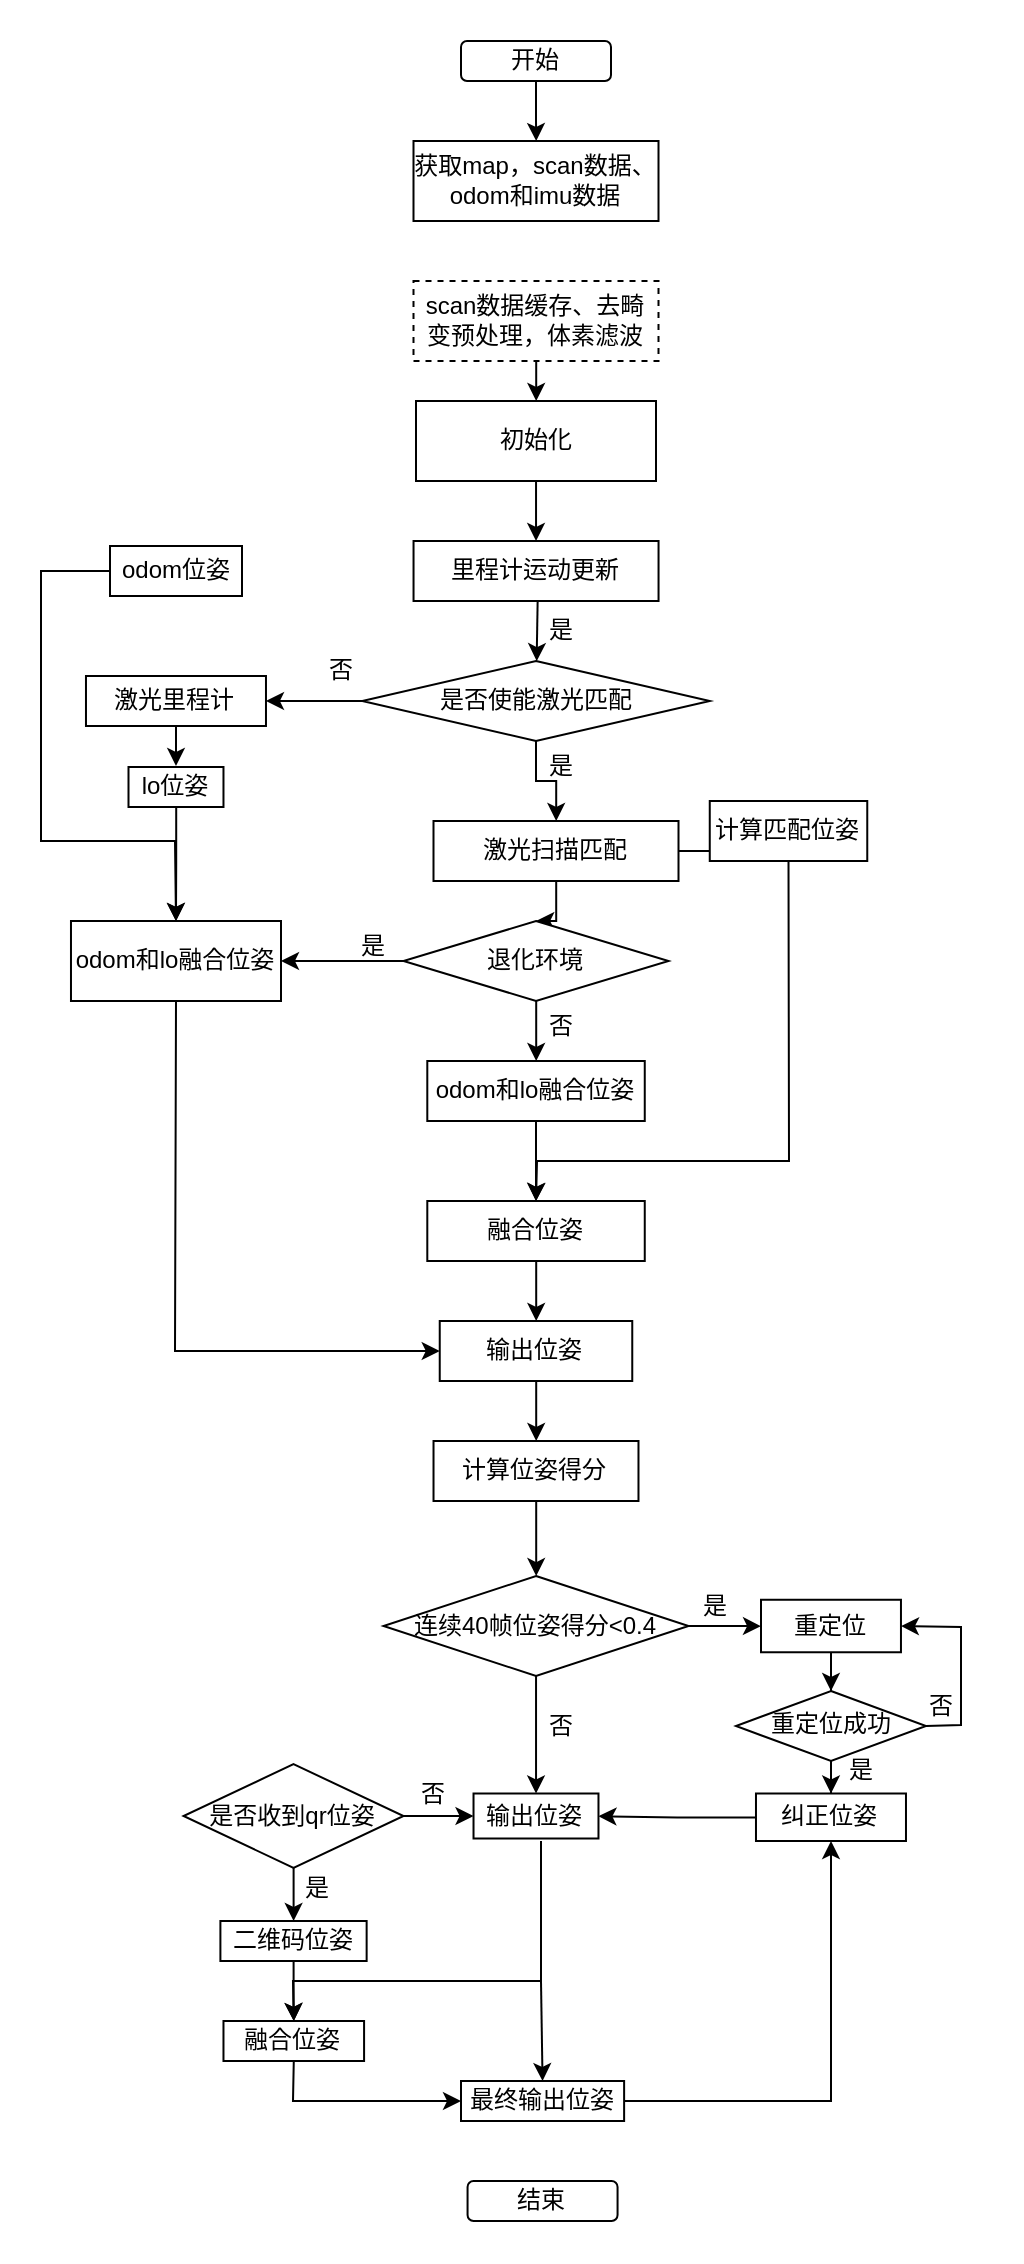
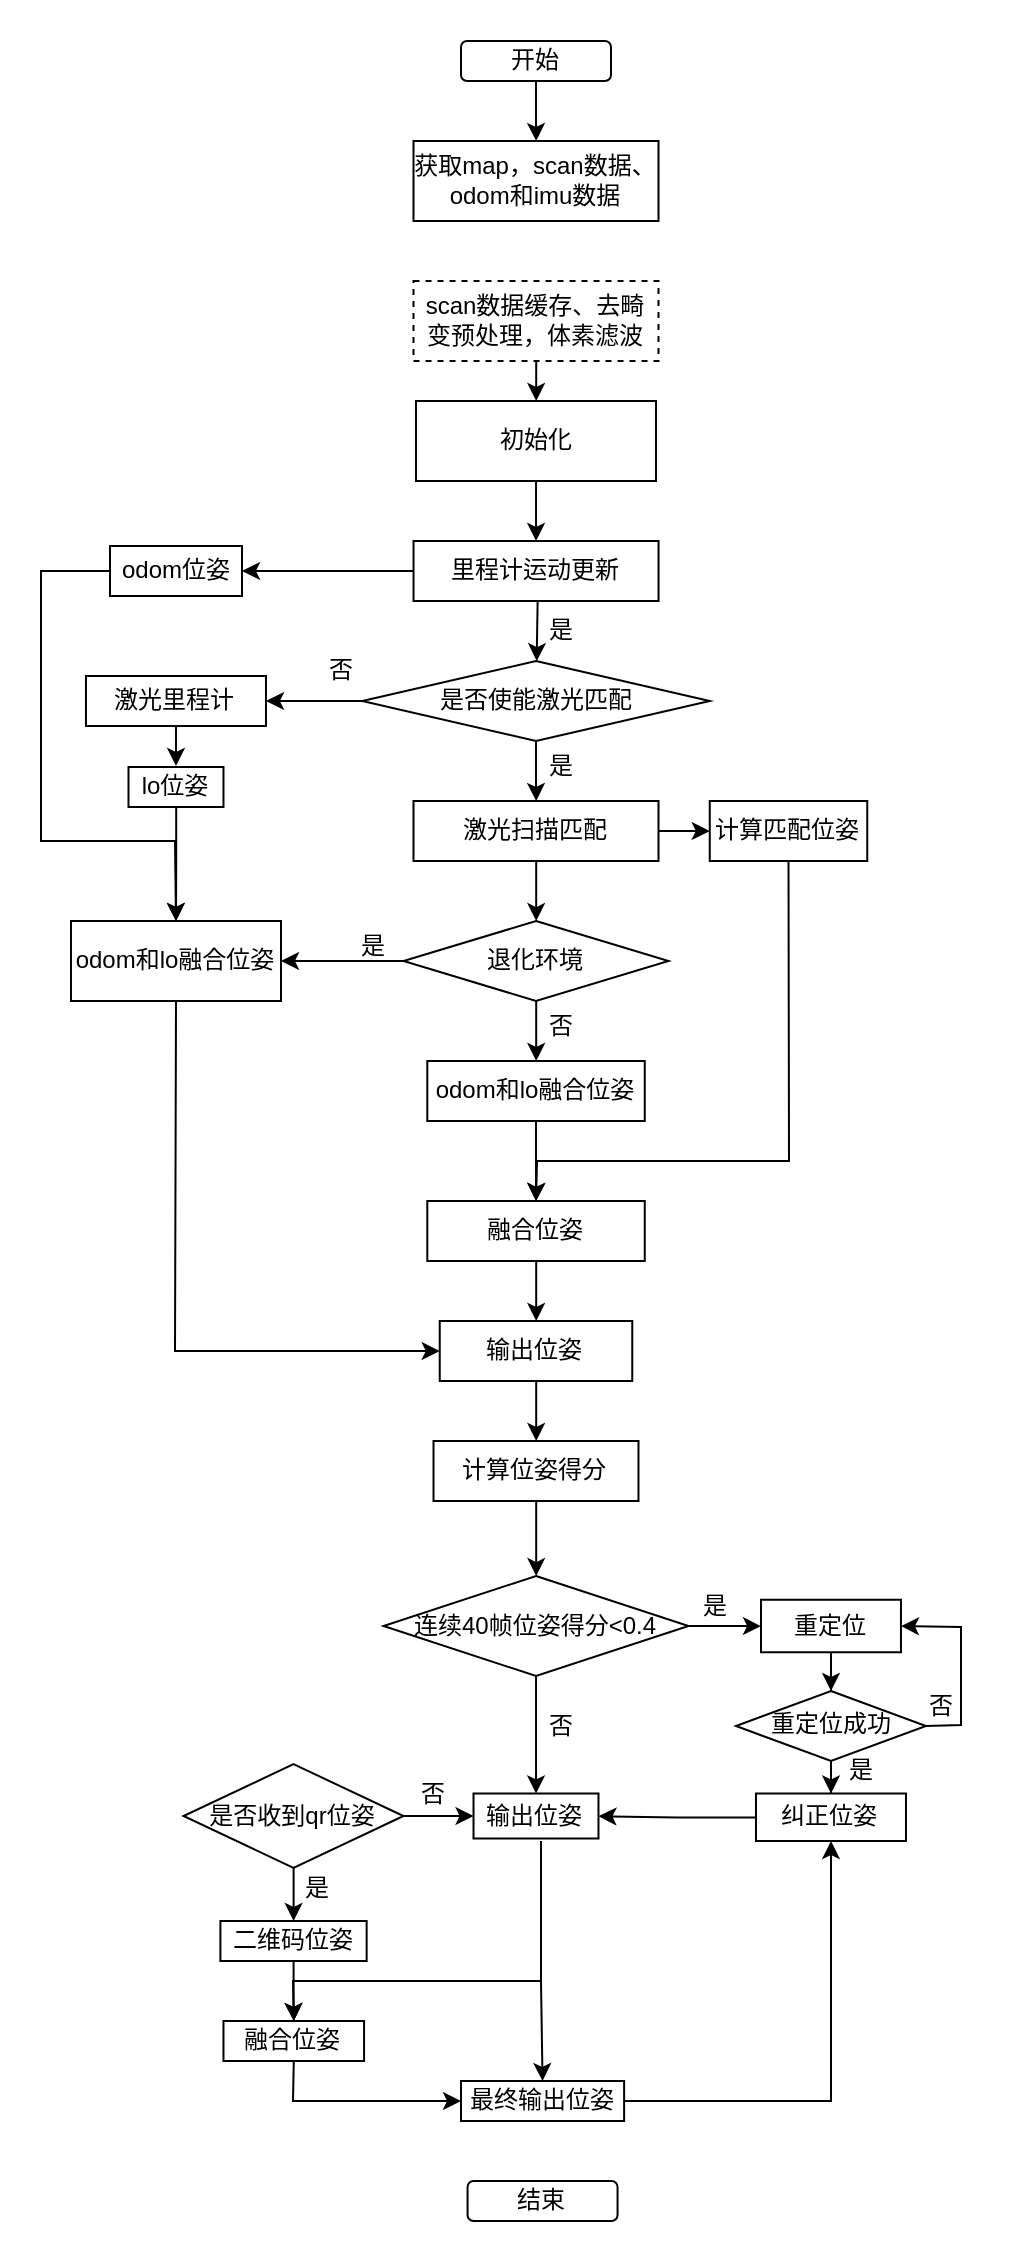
+ <mxCell id="7" value="" style="edgeStyle=orthogonalEdgeStyle;rounded=0;orthogonalLoop=1;jettySize=auto;html=1;" parent="1" source="8" target="37" edge="1"><mxGeometry relative="1" as="geometry" /></mxCell>
- <mxCell id="11" value="激光扫描匹配" style="rounded=0;whiteSpace=wrap;html=1;" parent="1" vertex="1"><mxGeometry x="216.25" y="410" width="122.5" height="30" as="geometry" /></mxCell>
+ <mxCell id="11" value="激光扫描匹配" style="rounded=0;whiteSpace=wrap;html=1;" parent="1" vertex="1"><mxGeometry x="206.25" y="400" width="122.5" height="30" as="geometry" /></mxCell>
